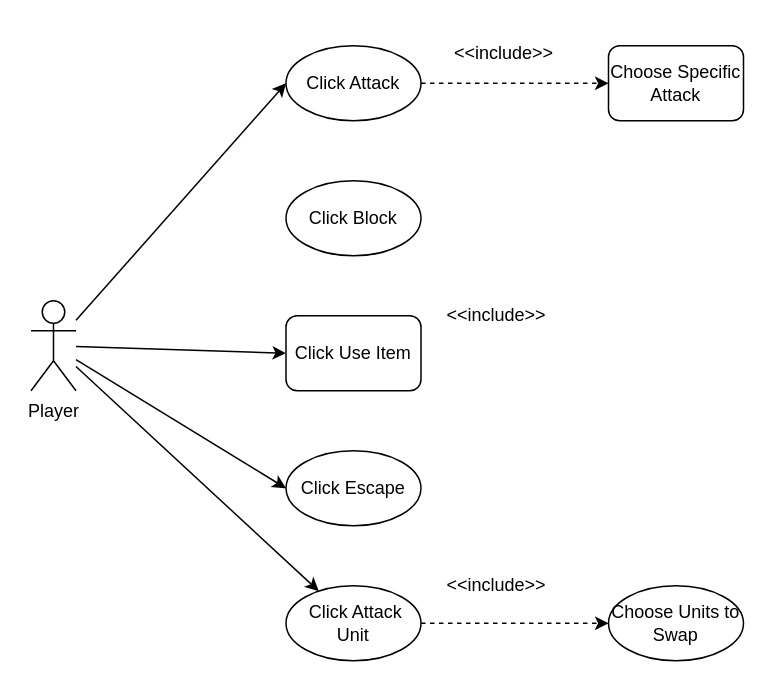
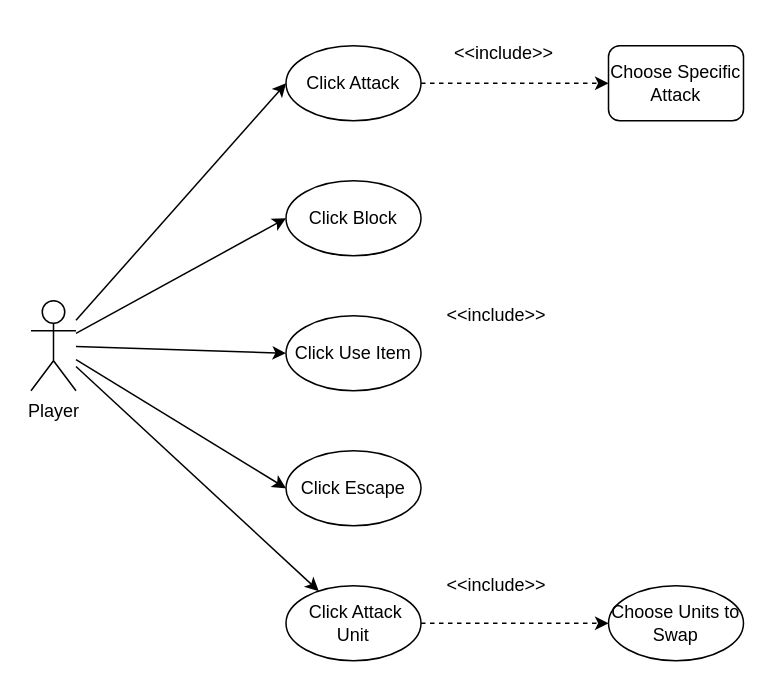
+ <mxCell id="8" value="" style="endArrow=classic;html=1;rounded=0;entryX=0;entryY=0.5;entryDx=0;entryDy=0;" edge="1" parent="1" source="2" target="4"><mxGeometry width="50" height="50" relative="1" as="geometry"><mxPoint x="120" y="280" as="sourcePoint" /><mxPoint x="170" y="230" as="targetPoint" /></mxGeometry></mxCell>
- <mxCell id="5" value="Click Use Item" style="whiteSpace=wrap;html=1;rounded=1;" vertex="1" parent="1"><mxGeometry x="190" y="210" width="90" height="50" as="geometry" /></mxCell>
+ <mxCell id="5" value="Click Use Item" style="ellipse;whiteSpace=wrap;html=1;" vertex="1" parent="1"><mxGeometry x="190" y="210" width="90" height="50" as="geometry" /></mxCell>
